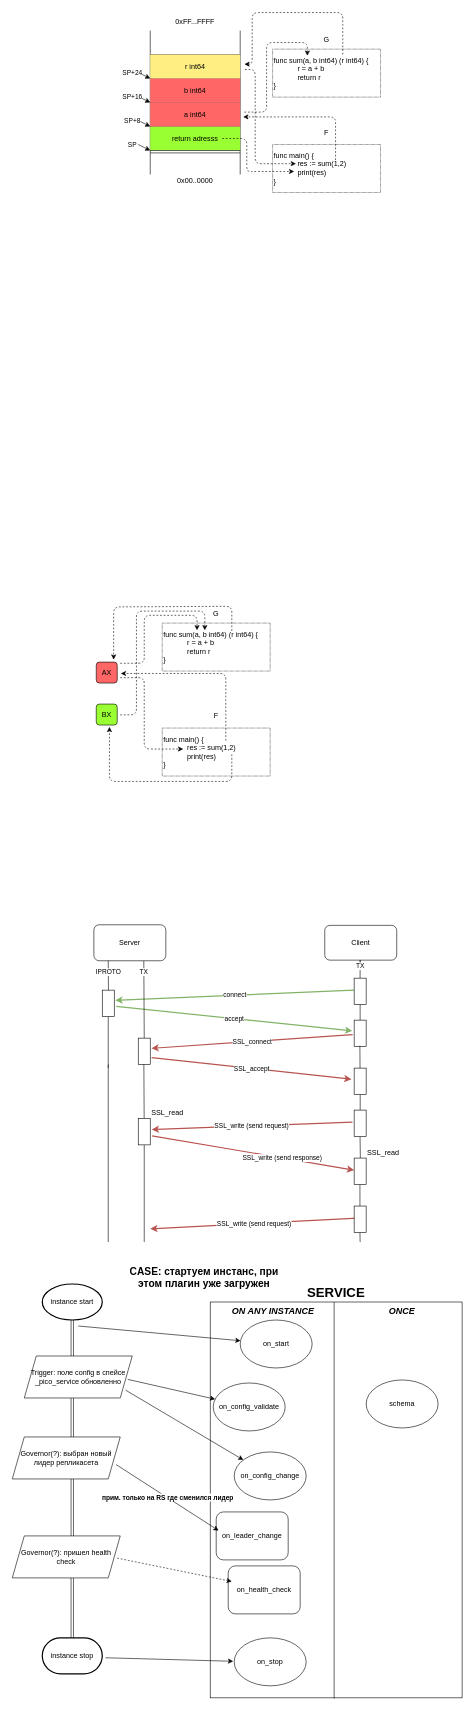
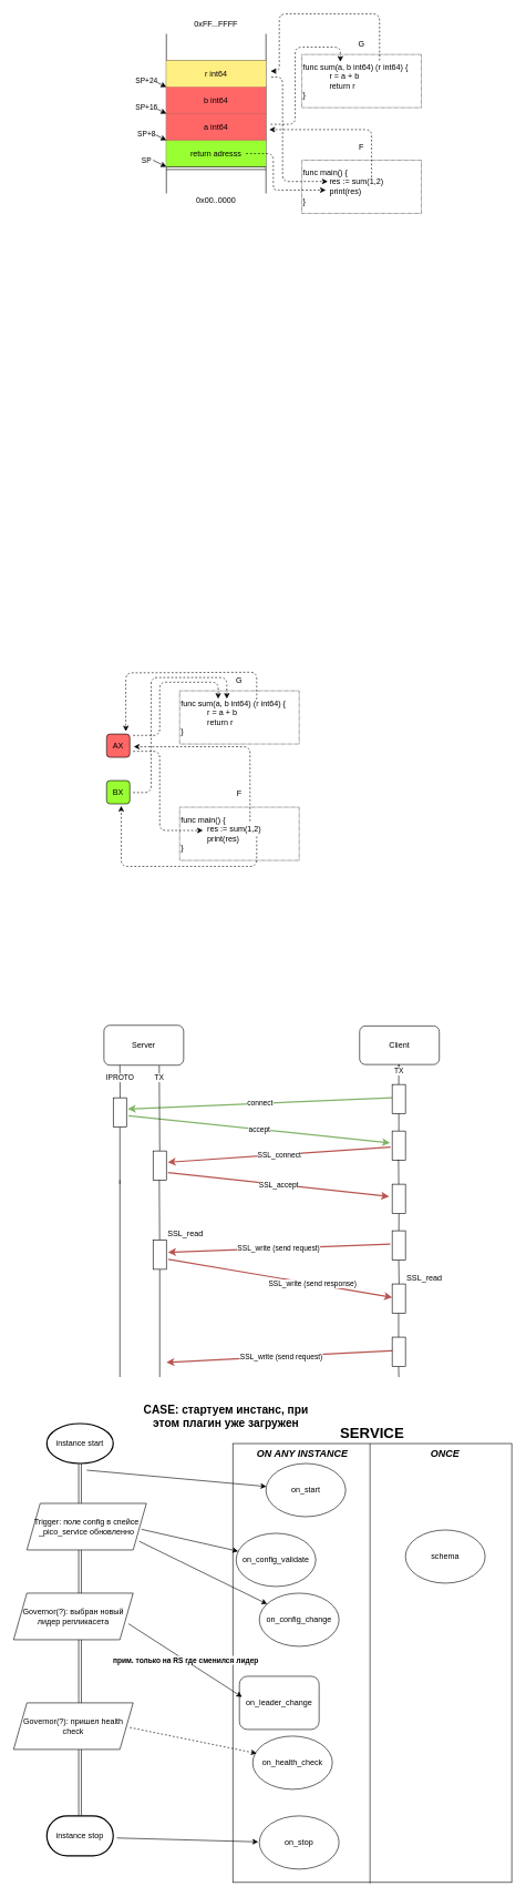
- <mxCell id="80" value="on_config_change" style="ellipse;whiteSpace=wrap;html=1;" vertex="1" parent="1"><mxGeometry x="390" y="2420" width="120" height="80" as="geometry" /></mxCell>
+ <mxCell id="80" value="on_config_change" style="ellipse;whiteSpace=wrap;html=1;" vertex="1" parent="1"><mxGeometry x="390" y="2395" width="120" height="80" as="geometry" /></mxCell>
- <mxCell id="81" value="on_health_check" style="whiteSpace=wrap;html=1;rounded=1;" vertex="1" parent="1"><mxGeometry x="380" y="2610" width="120" height="80" as="geometry" /></mxCell>
+ <mxCell id="81" value="on_health_check" style="ellipse;whiteSpace=wrap;html=1;" vertex="1" parent="1"><mxGeometry x="380" y="2610" width="120" height="80" as="geometry" /></mxCell>
